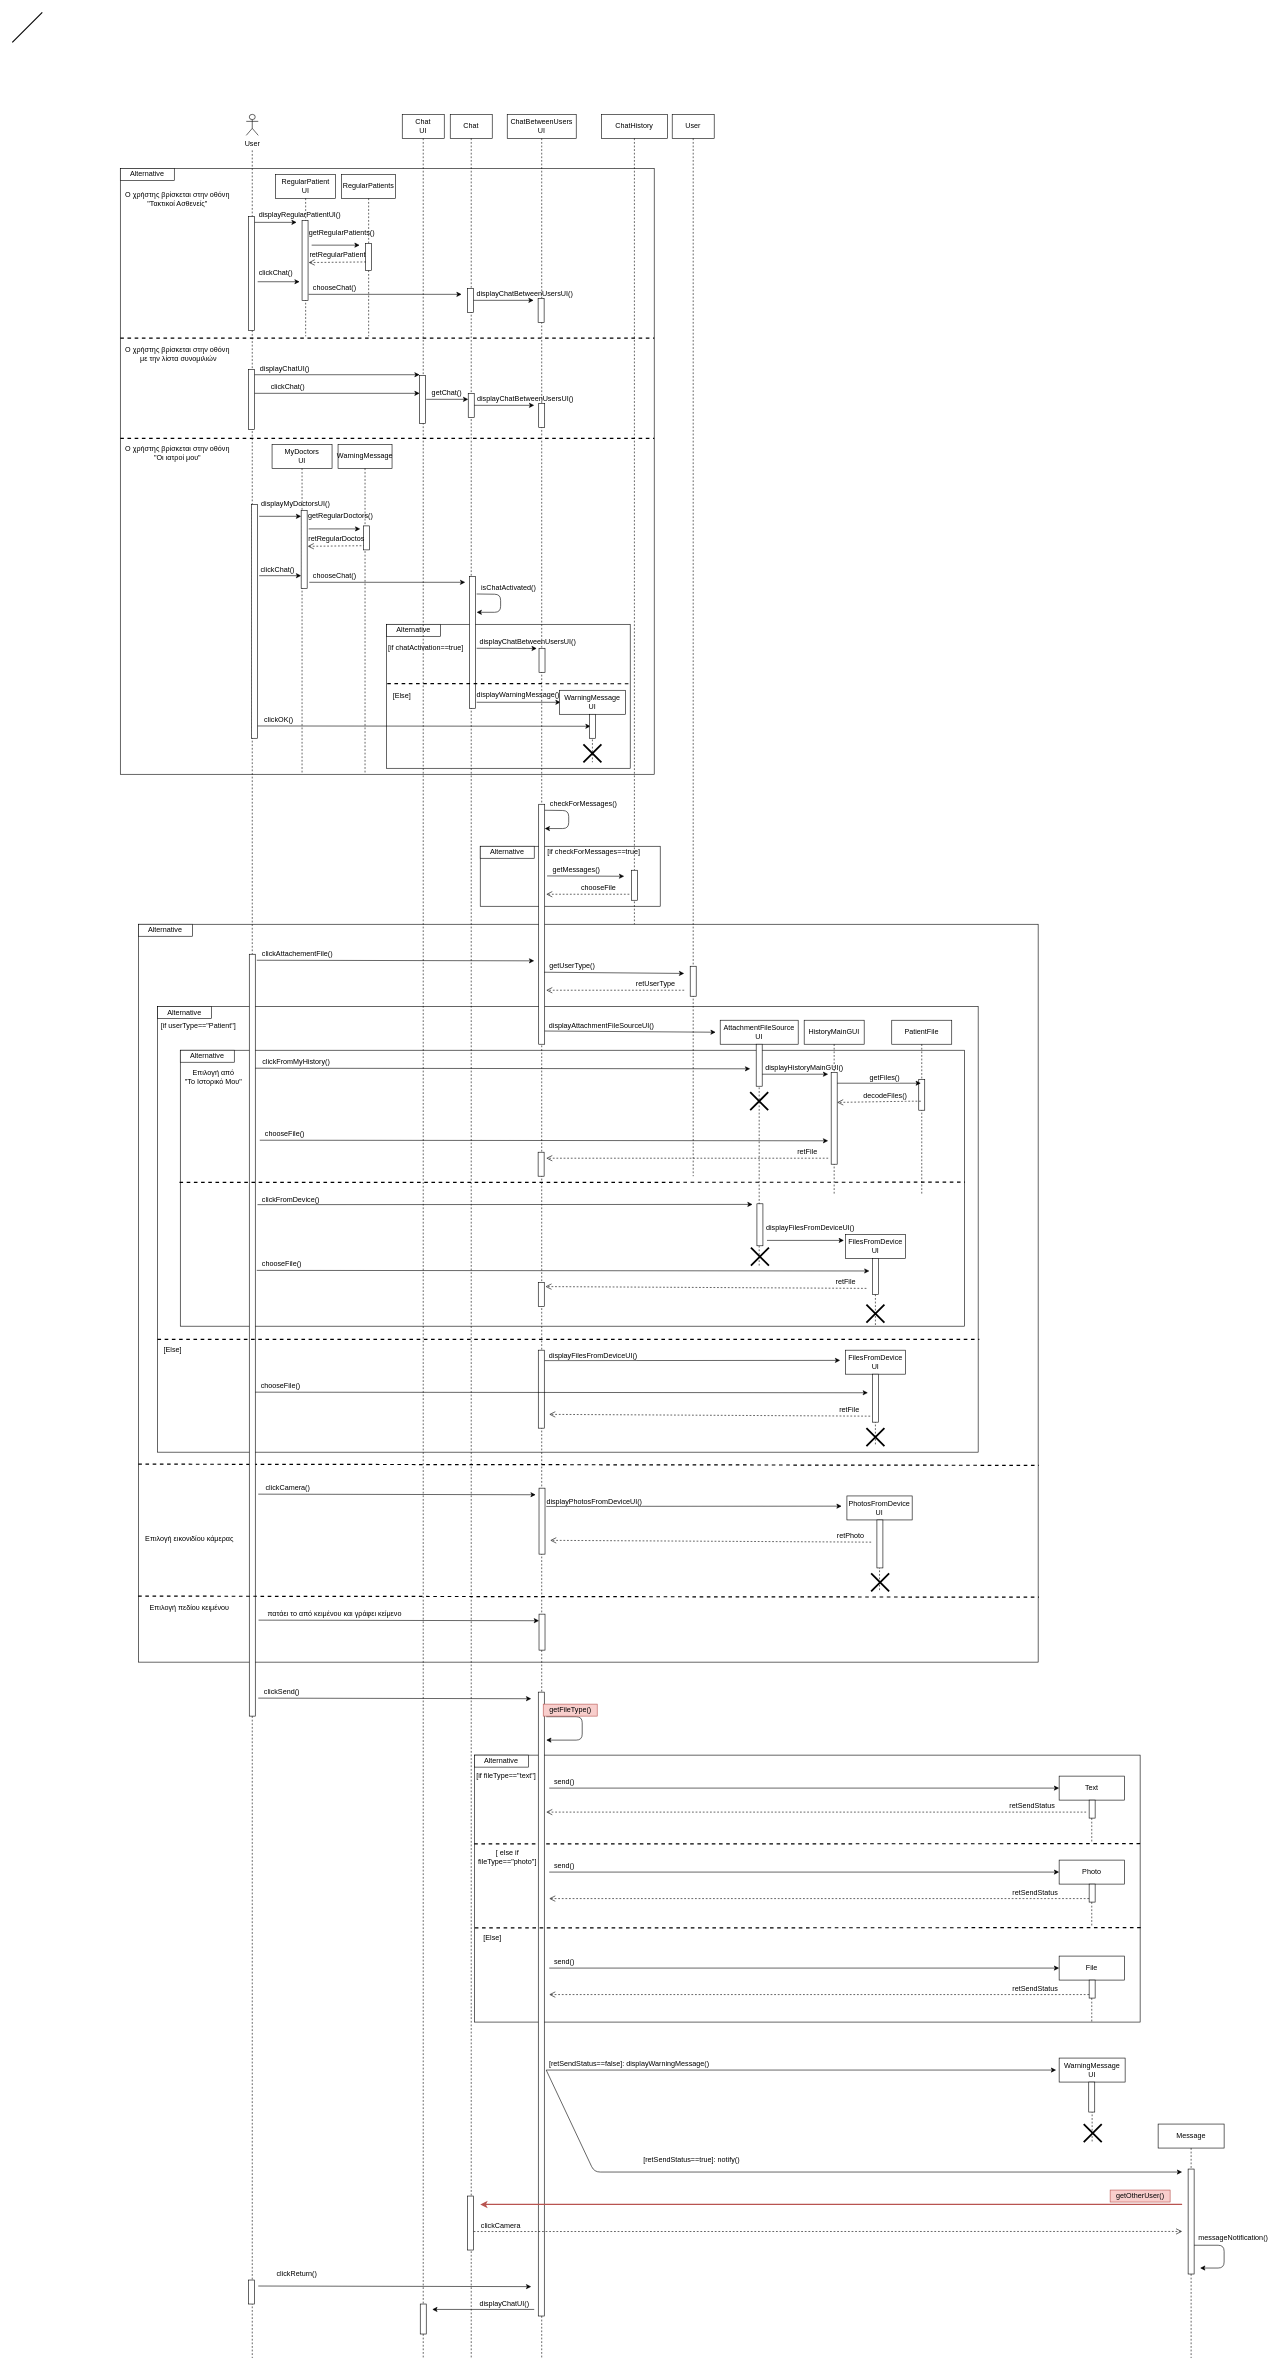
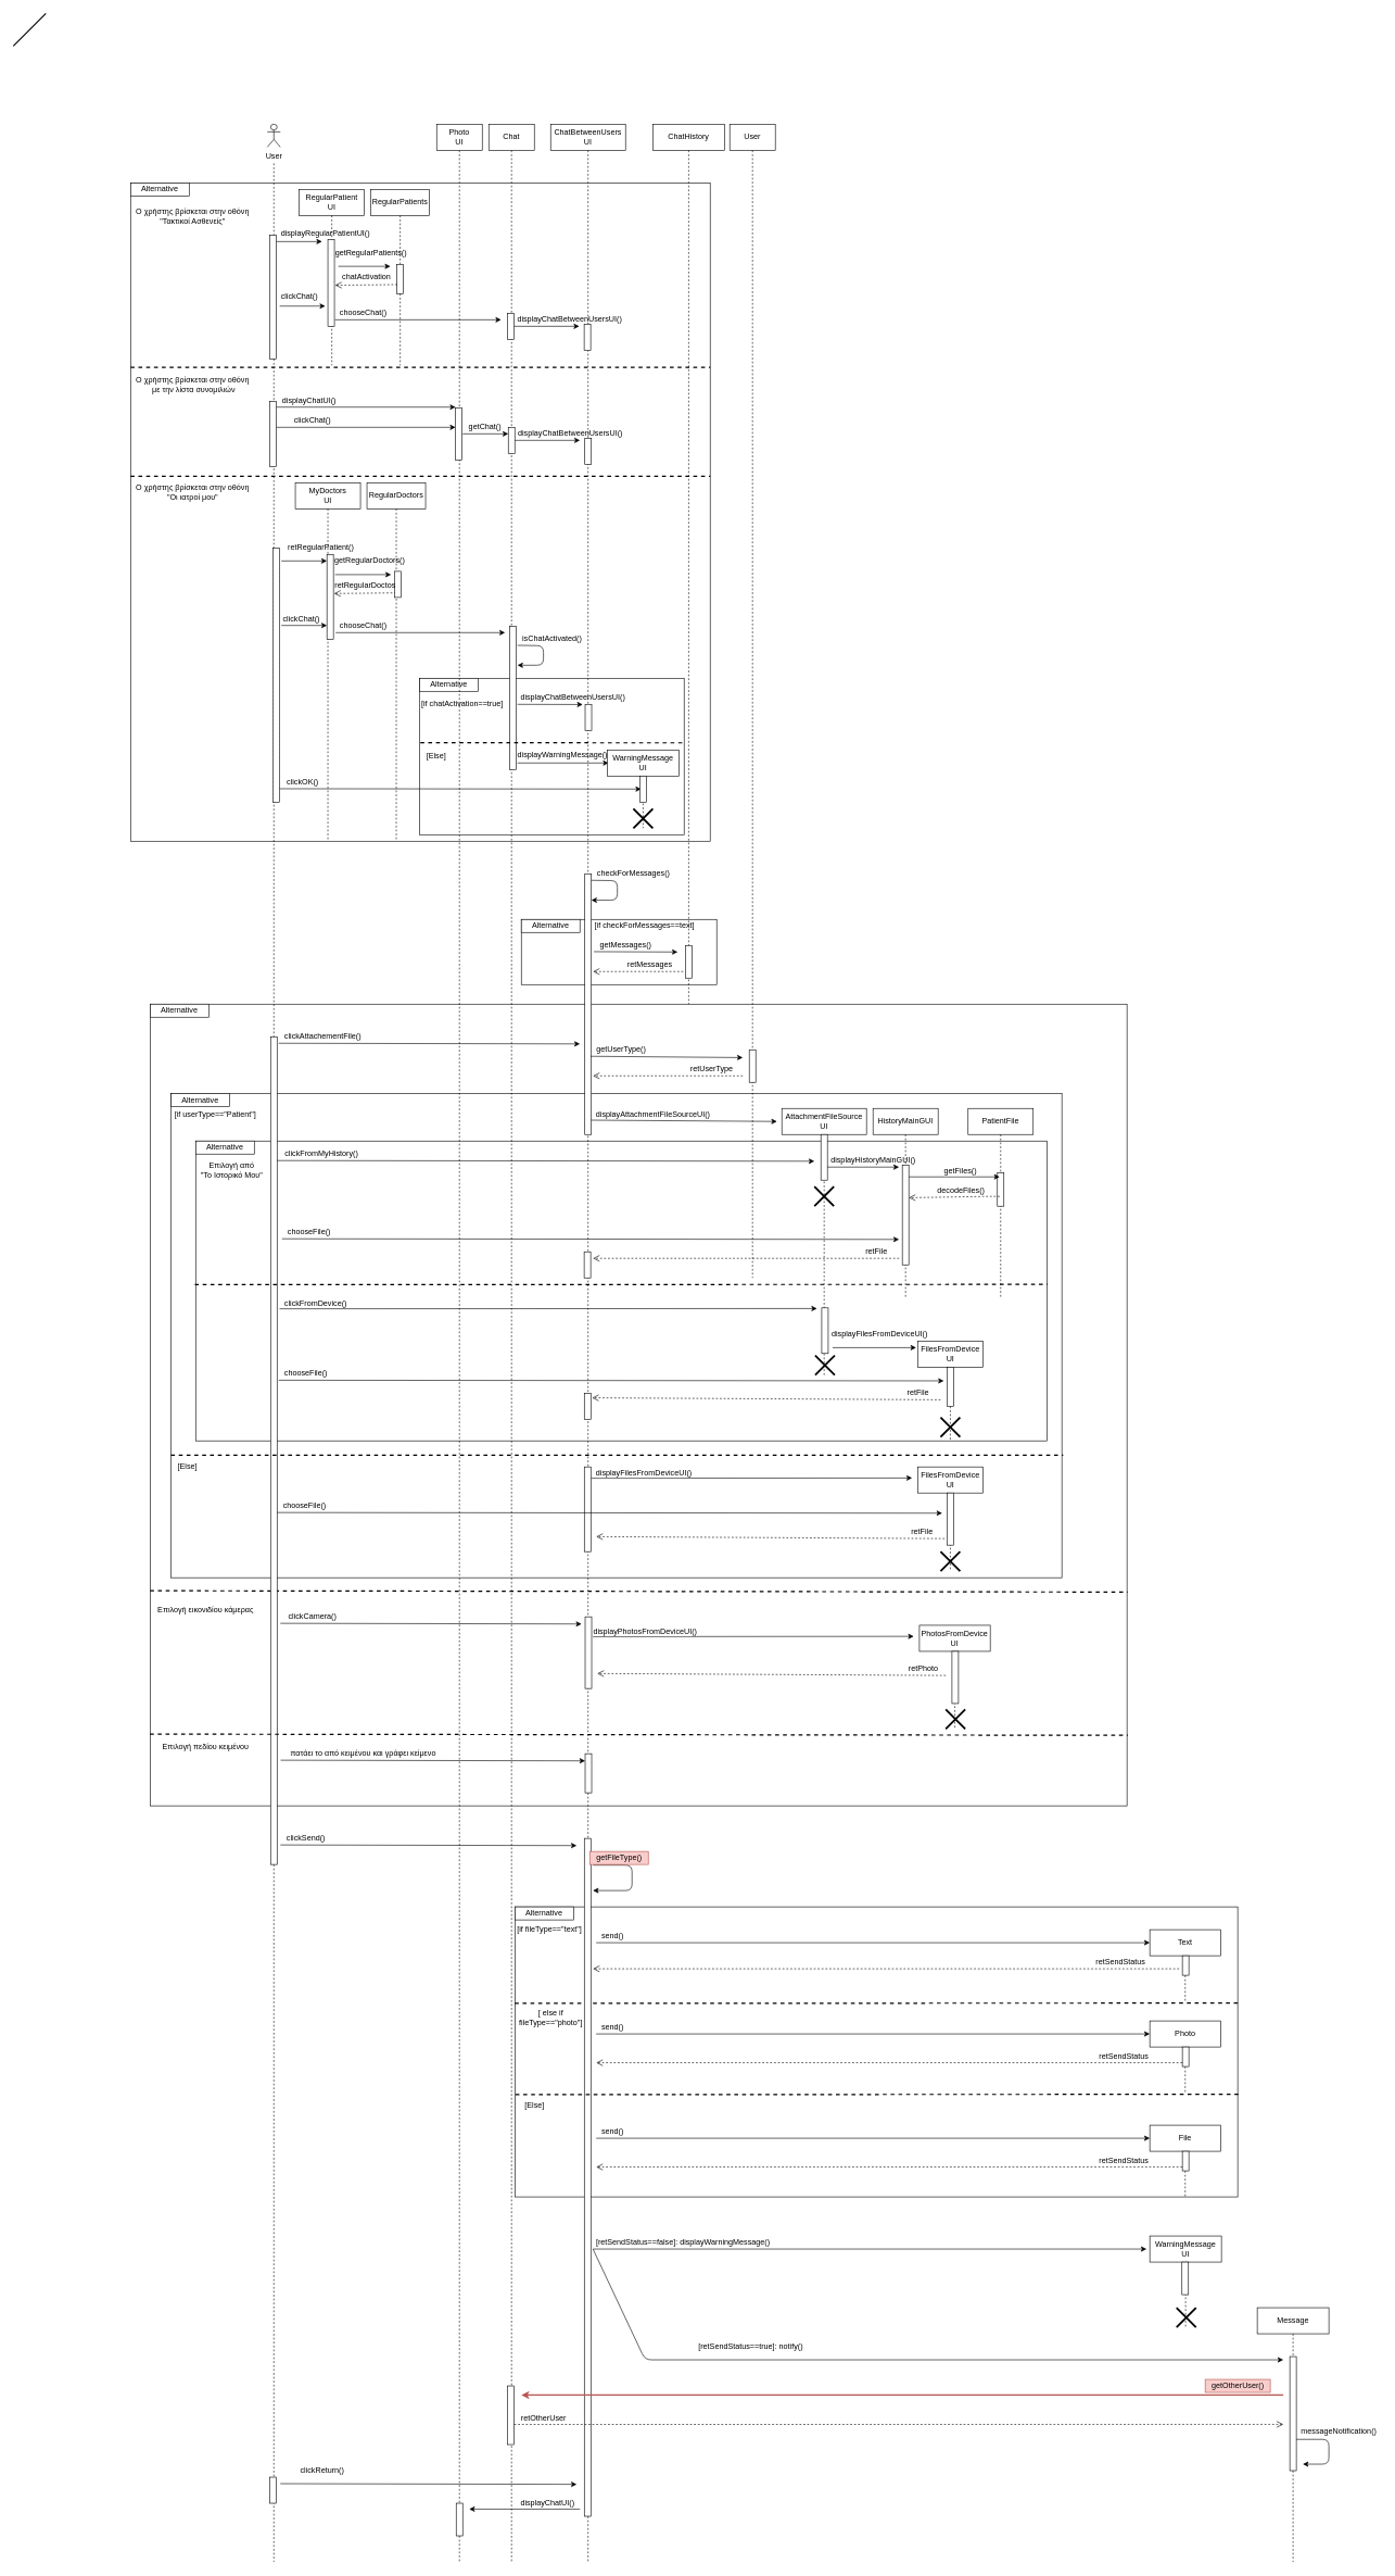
- <mxCell id="37" value="Chat&lt;br&gt;UI" style="shape=umlLifeline;perimeter=lifelinePerimeter;whiteSpace=wrap;html=1;container=1;collapsible=0;recursiveResize=0;outlineConnect=0;" parent="1" vertex="1"><mxGeometry x="670" y="190" width="70" height="3740" as="geometry" /></mxCell>
+ <mxCell id="37" value="Photo&lt;br&gt;UI" style="shape=umlLifeline;perimeter=lifelinePerimeter;whiteSpace=wrap;html=1;container=1;collapsible=0;recursiveResize=0;outlineConnect=0;" parent="1" vertex="1"><mxGeometry x="670" y="190" width="70" height="3740" as="geometry" /></mxCell>
- <mxCell id="64" value="retRegularPatient" style="text;html=1;align=center;verticalAlign=middle;resizable=0;points=[];autosize=1;strokeColor=none;" parent="1" vertex="1"><mxGeometry x="507" y="414" width="110" height="20" as="geometry" /></mxCell>
+ <mxCell id="64" value="chatActivation" style="text;html=1;align=center;verticalAlign=middle;resizable=0;points=[];autosize=1;strokeColor=none;" parent="1" vertex="1"><mxGeometry x="507" y="414" width="110" height="20" as="geometry" /></mxCell>
- <mxCell id="30" value="WarningMessage" style="shape=umlLifeline;perimeter=lifelinePerimeter;whiteSpace=wrap;html=1;container=1;collapsible=0;recursiveResize=0;outlineConnect=0;" parent="1" vertex="1"><mxGeometry x="563" y="740" width="90" height="550" as="geometry" /></mxCell>
+ <mxCell id="30" value="RegularDoctors" style="shape=umlLifeline;perimeter=lifelinePerimeter;whiteSpace=wrap;html=1;container=1;collapsible=0;recursiveResize=0;outlineConnect=0;" parent="1" vertex="1"><mxGeometry x="563" y="740" width="90" height="550" as="geometry" /></mxCell>
- <mxCell id="28" value="displayMyDoctorsUI()" style="text;html=1;align=center;verticalAlign=middle;resizable=0;points=[];autosize=1;strokeColor=none;" parent="1" vertex="1"><mxGeometry x="426.5" y="830" width="130" height="20" as="geometry" /></mxCell>
+ <mxCell id="28" value="retRegularPatient()" style="text;html=1;align=center;verticalAlign=middle;resizable=0;points=[];autosize=1;strokeColor=none;" parent="1" vertex="1"><mxGeometry x="426.5" y="830" width="130" height="20" as="geometry" /></mxCell>
- <mxCell id="91" value="[if checkForMessages==true]" style="text;html=1;align=center;verticalAlign=middle;resizable=0;points=[];autosize=1;strokeColor=none;" parent="1" vertex="1"><mxGeometry x="904" y="1410" width="170" height="20" as="geometry" /></mxCell>
+ <mxCell id="91" value="[if checkForMessages==text]" style="text;html=1;align=center;verticalAlign=middle;resizable=0;points=[];autosize=1;strokeColor=none;" parent="1" vertex="1"><mxGeometry x="904" y="1410" width="170" height="20" as="geometry" /></mxCell>
- <mxCell id="97" value="chooseFile" style="text;html=1;align=center;verticalAlign=middle;resizable=0;points=[];autosize=1;strokeColor=none;" parent="1" vertex="1"><mxGeometry x="956.5" y="1470" width="80" height="20" as="geometry" /></mxCell>
+ <mxCell id="97" value="retMessages" style="text;html=1;align=center;verticalAlign=middle;resizable=0;points=[];autosize=1;strokeColor=none;" parent="1" vertex="1"><mxGeometry x="956.5" y="1470" width="80" height="20" as="geometry" /></mxCell>
- <mxCell id="167" value="Επιλογή εικονιδίου κάμερας" style="text;html=1;align=center;verticalAlign=middle;resizable=0;points=[];autosize=1;strokeColor=none;fontSize=12;" parent="1" vertex="1"><mxGeometry x="235" y="2555" width="160" height="20" as="geometry" /></mxCell>
+ <mxCell id="167" value="Επιλογή εικονιδίου κάμερας" style="text;html=1;align=center;verticalAlign=middle;resizable=0;points=[];autosize=1;strokeColor=none;fontSize=12;" parent="1" vertex="1"><mxGeometry x="235" y="2460" width="160" height="20" as="geometry" /></mxCell>
- <mxCell id="217" value="clickCamera" style="text;html=1;align=center;verticalAlign=middle;resizable=0;points=[];autosize=1;strokeColor=none;fontSize=12;" parent="1" vertex="1"><mxGeometry x="789" y="3700" width="90" height="20" as="geometry" /></mxCell>
+ <mxCell id="217" value="retOtherUser" style="text;html=1;align=center;verticalAlign=middle;resizable=0;points=[];autosize=1;strokeColor=none;fontSize=12;" parent="1" vertex="1"><mxGeometry x="789" y="3700" width="90" height="20" as="geometry" /></mxCell>
